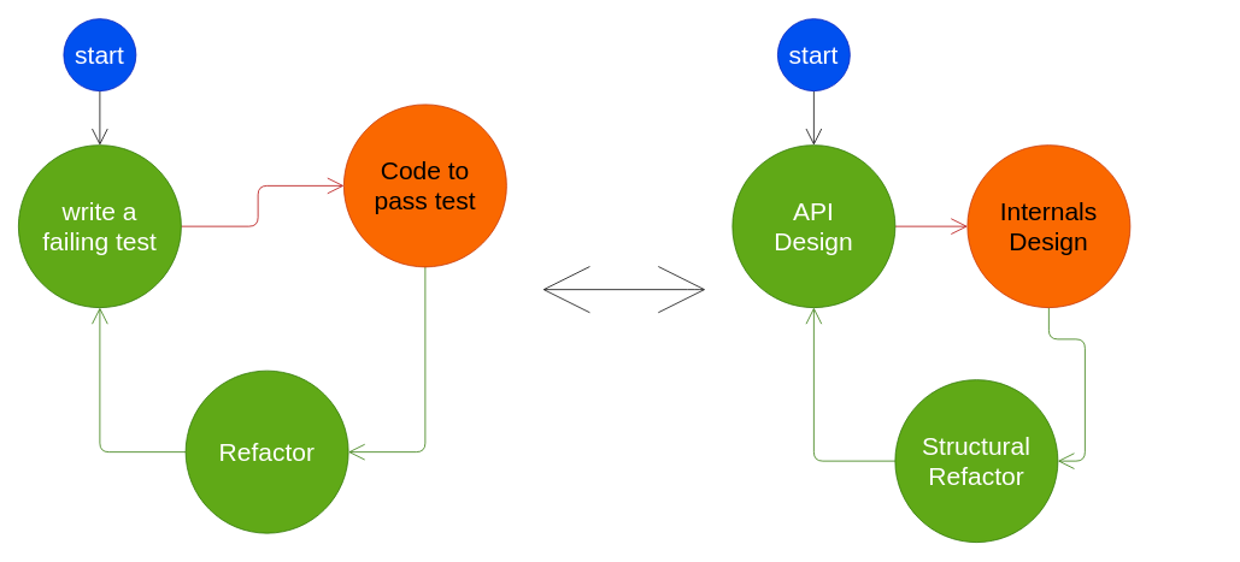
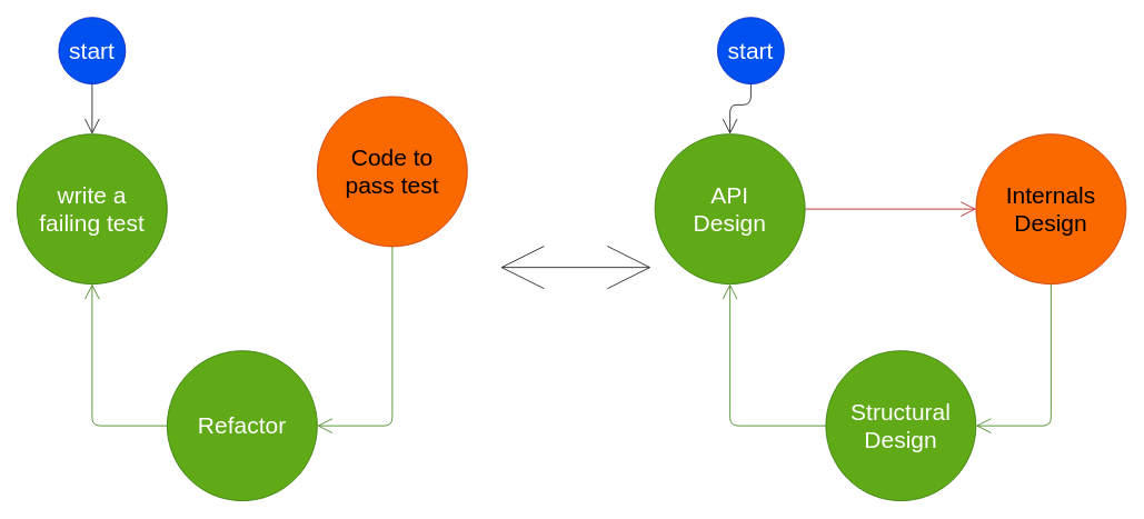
- <mxCell id="2" style="edgeStyle=orthogonalEdgeStyle;rounded=1;orthogonalLoop=1;jettySize=auto;html=1;exitX=1;exitY=0.5;exitDx=0;exitDy=0;entryX=0;entryY=0.5;entryDx=0;entryDy=0;fontSize=28;endArrow=open;endFill=0;endSize=16;fillColor=#e51400;strokeColor=#B20000;" edge="1" parent="1" source="3" target="5"><mxGeometry relative="1" as="geometry" /></mxCell>
- <mxCell id="11" value="API &lt;br&gt;Design" style="ellipse;whiteSpace=wrap;html=1;aspect=fixed;fontSize=28;fillColor=#60a917;strokeColor=#2D7600;fontColor=#ffffff;" vertex="1" parent="1"><mxGeometry x="810" y="160" width="180" height="180" as="geometry" /></mxCell>
+ <mxCell id="11" value="API &lt;br&gt;Design" style="ellipse;whiteSpace=wrap;html=1;aspect=fixed;fontSize=28;fillColor=#60a917;strokeColor=#2D7600;fontColor=#ffffff;" vertex="1" parent="1"><mxGeometry x="785" y="160" width="180" height="180" as="geometry" /></mxCell>
- <mxCell id="13" value="Internals&lt;br&gt;Design" style="ellipse;whiteSpace=wrap;html=1;aspect=fixed;fontSize=28;fillColor=#fa6800;strokeColor=#C73500;fontColor=#000000;" vertex="1" parent="1"><mxGeometry x="1070" y="160" width="180" height="180" as="geometry" /></mxCell>
+ <mxCell id="13" value="Internals&lt;br&gt;Design" style="ellipse;whiteSpace=wrap;html=1;aspect=fixed;fontSize=28;fillColor=#fa6800;strokeColor=#C73500;fontColor=#000000;" vertex="1" parent="1"><mxGeometry x="1170" y="160" width="180" height="180" as="geometry" /></mxCell>
- <mxCell id="7" value="Refactor" style="ellipse;whiteSpace=wrap;html=1;aspect=fixed;fontSize=28;fillColor=#60a917;strokeColor=#2D7600;fontColor=#ffffff;" vertex="1" parent="1"><mxGeometry x="205" y="410" width="180" height="180" as="geometry" /></mxCell>
+ <mxCell id="7" value="Refactor" style="ellipse;whiteSpace=wrap;html=1;aspect=fixed;fontSize=28;fillColor=#60a917;strokeColor=#2D7600;fontColor=#ffffff;" vertex="1" parent="1"><mxGeometry x="200" y="420" width="180" height="180" as="geometry" /></mxCell>
- <mxCell id="15" value="Structural&lt;br&gt;Refactor" style="ellipse;whiteSpace=wrap;html=1;aspect=fixed;fontSize=28;fillColor=#60a917;strokeColor=#2D7600;fontColor=#ffffff;" vertex="1" parent="1"><mxGeometry x="990" y="420" width="180" height="180" as="geometry" /></mxCell>
+ <mxCell id="15" value="Structural&lt;br&gt;Design" style="ellipse;whiteSpace=wrap;html=1;aspect=fixed;fontSize=28;fillColor=#60a917;strokeColor=#2D7600;fontColor=#ffffff;" vertex="1" parent="1"><mxGeometry x="990" y="420" width="180" height="180" as="geometry" /></mxCell>
